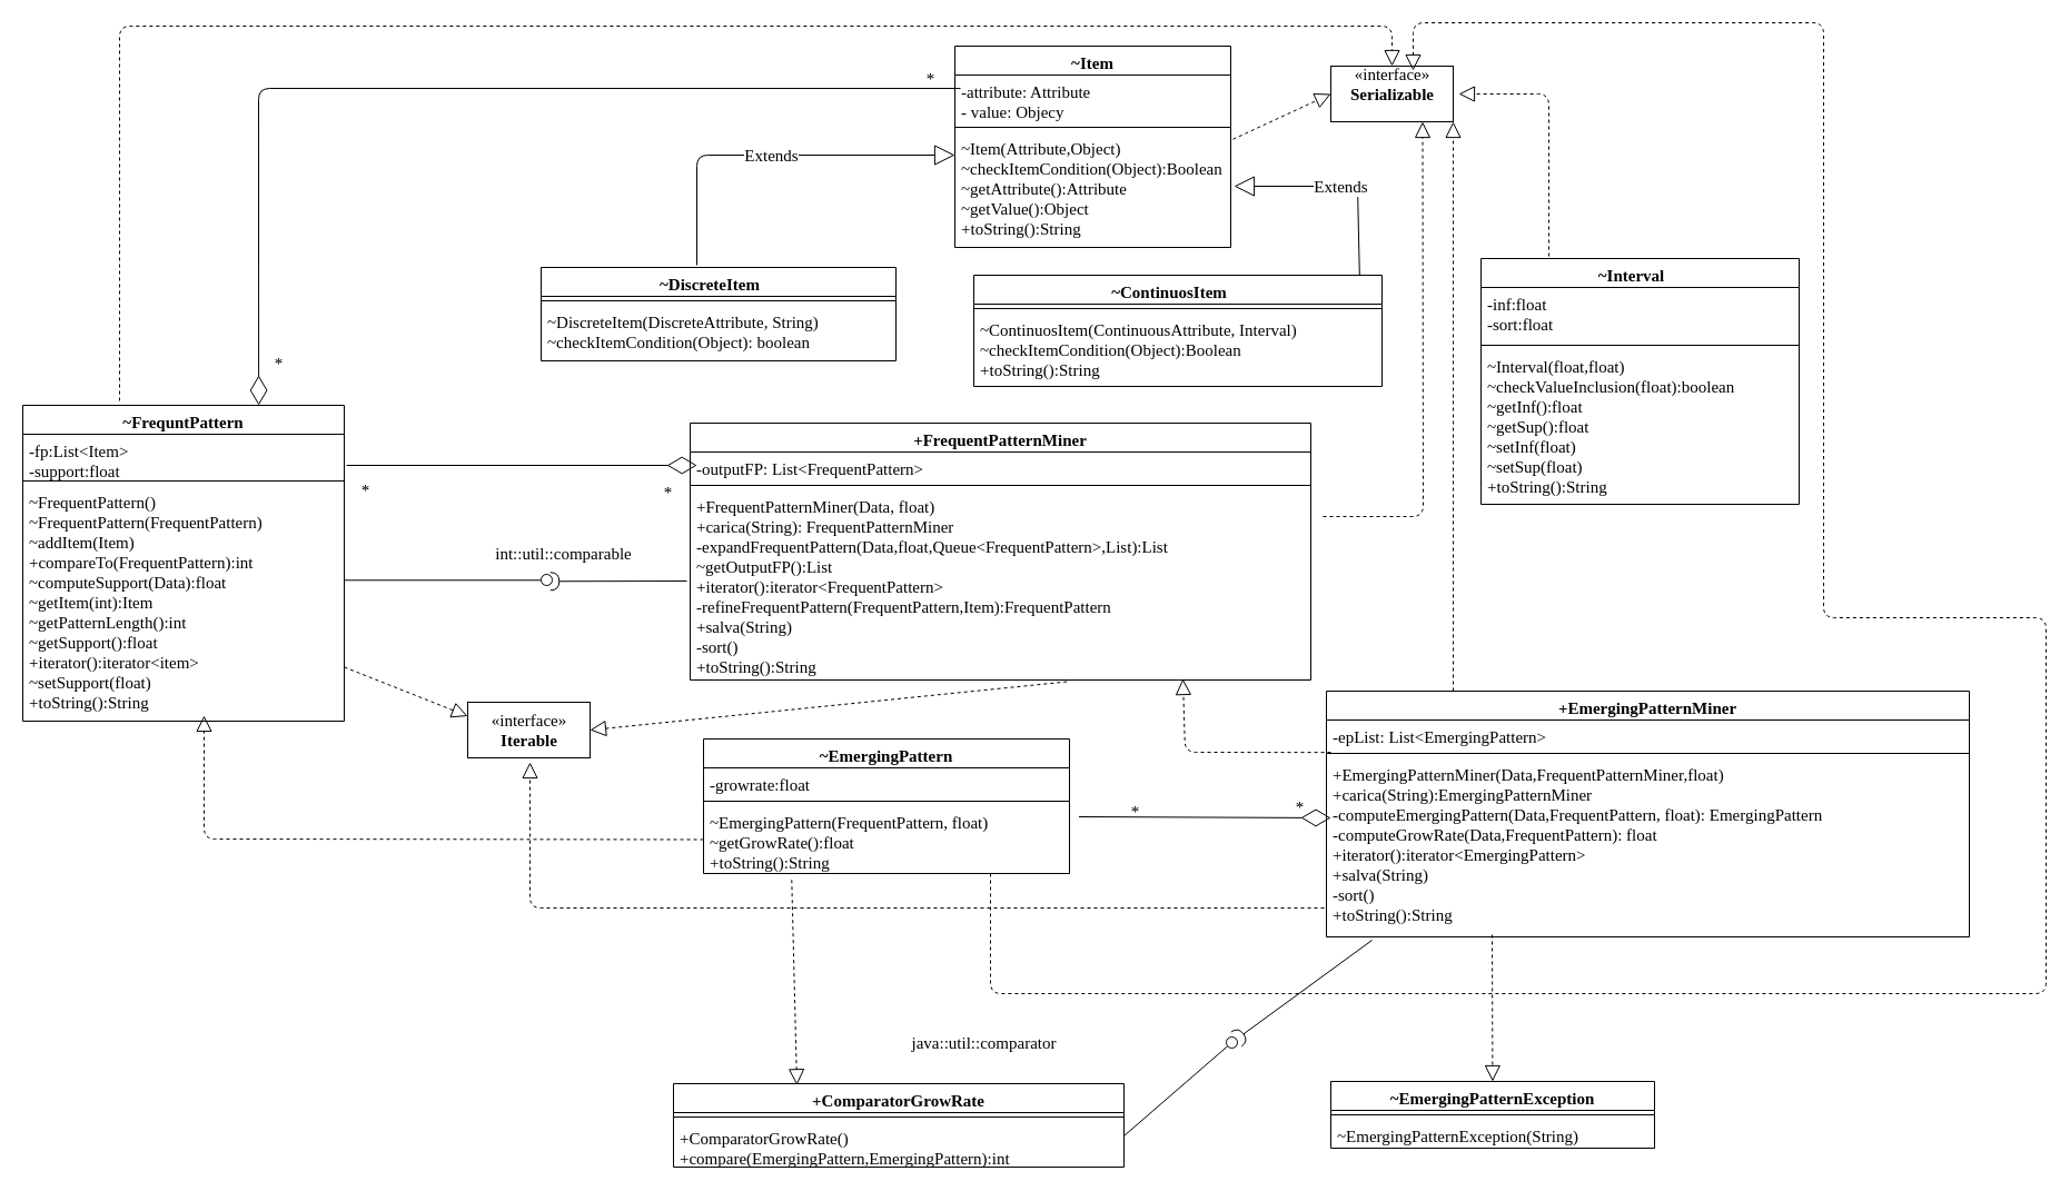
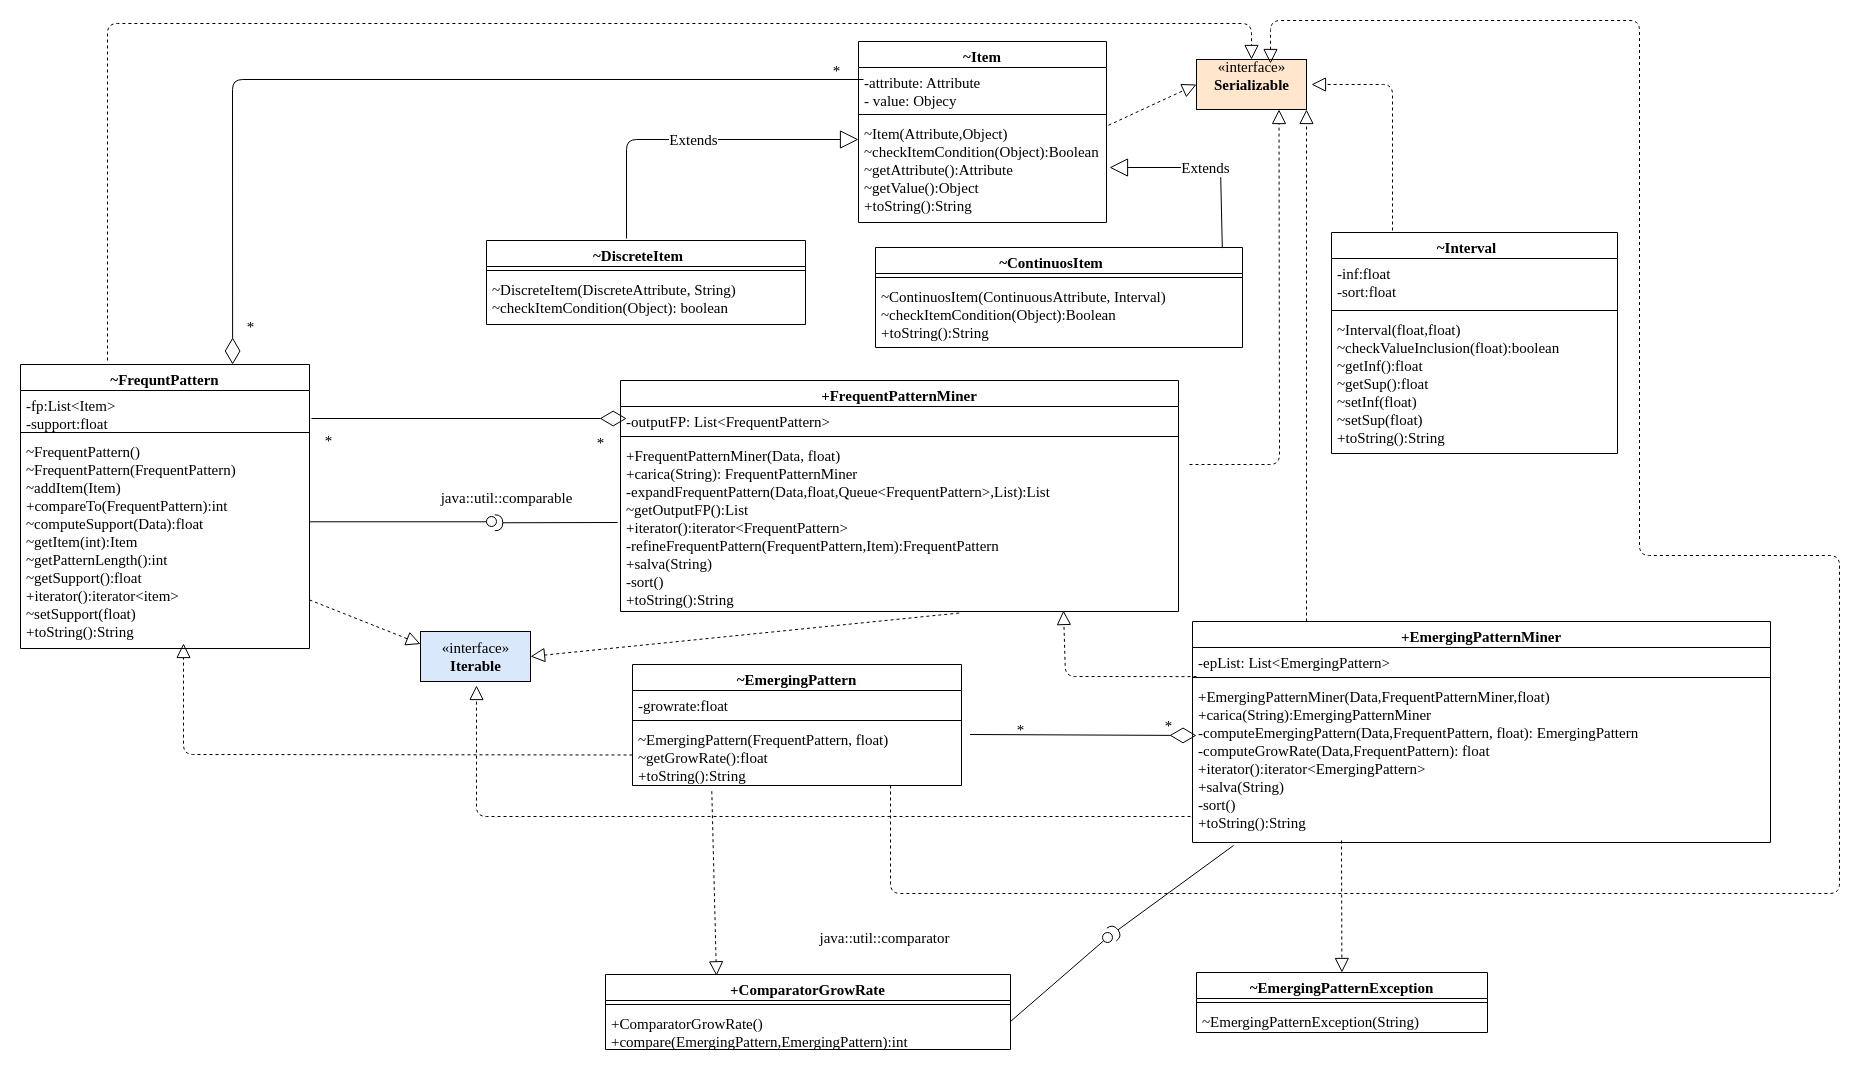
- <mxCell id="38" value="«interface»&lt;br style=&quot;font-size: 15px;&quot;&gt;&lt;div style=&quot;font-size: 15px;&quot;&gt;&lt;b style=&quot;font-size: 15px;&quot;&gt;Serializable&lt;/b&gt;&lt;/div&gt;&lt;div style=&quot;font-size: 15px;&quot;&gt;&lt;b style=&quot;font-size: 15px;&quot;&gt;&lt;br style=&quot;font-size: 15px;&quot;&gt;&lt;/b&gt;&lt;/div&gt;" style="html=1;fontFamily=Verdana;fontSize=15;" vertex="1" parent="1"><mxGeometry x="1196" y="59" width="110" height="50" as="geometry" /></mxCell>
+ <mxCell id="38" value="«interface»&lt;br style=&quot;font-size: 15px;&quot;&gt;&lt;div style=&quot;font-size: 15px;&quot;&gt;&lt;b style=&quot;font-size: 15px;&quot;&gt;Serializable&lt;/b&gt;&lt;/div&gt;&lt;div style=&quot;font-size: 15px;&quot;&gt;&lt;b style=&quot;font-size: 15px;&quot;&gt;&lt;br style=&quot;font-size: 15px;&quot;&gt;&lt;/b&gt;&lt;/div&gt;" style="html=1;fontFamily=Verdana;fontSize=15;fillColor=#ffe6cc;" vertex="1" parent="1"><mxGeometry x="1196" y="59" width="110" height="50" as="geometry" /></mxCell>
- <mxCell id="52" value="&lt;div style=&quot;font-size: 15px;&quot;&gt;int::util::comparable&lt;/div&gt;&lt;div style=&quot;font-size: 15px;&quot;&gt;&lt;br style=&quot;font-size: 15px;&quot;&gt;&lt;/div&gt;" style="text;html=1;align=center;verticalAlign=middle;resizable=0;points=[];autosize=1;strokeColor=none;fillColor=none;fontSize=15;fontFamily=Verdana;" vertex="1" parent="1"><mxGeometry x="416" y="486" width="180" height="40" as="geometry" /></mxCell>
+ <mxCell id="52" value="&lt;div style=&quot;font-size: 15px;&quot;&gt;java::util::comparable&lt;/div&gt;&lt;div style=&quot;font-size: 15px;&quot;&gt;&lt;br style=&quot;font-size: 15px;&quot;&gt;&lt;/div&gt;" style="text;html=1;align=center;verticalAlign=middle;resizable=0;points=[];autosize=1;strokeColor=none;fillColor=none;fontSize=15;fontFamily=Verdana;" vertex="1" parent="1"><mxGeometry x="416" y="486" width="180" height="40" as="geometry" /></mxCell>
- <mxCell id="53" value="&lt;font style=&quot;font-size: 15px;&quot;&gt;«interface»&lt;br style=&quot;font-size: 15px;&quot;&gt;&lt;b style=&quot;font-size: 15px;&quot;&gt;Iterable&lt;/b&gt;&lt;/font&gt;" style="html=1;fontFamily=Verdana;fontSize=15;strokeWidth=1;" vertex="1" parent="1"><mxGeometry x="420" y="631" width="110" height="50" as="geometry" /></mxCell>
+ <mxCell id="53" value="&lt;font style=&quot;font-size: 15px;&quot;&gt;«interface»&lt;br style=&quot;font-size: 15px;&quot;&gt;&lt;b style=&quot;font-size: 15px;&quot;&gt;Iterable&lt;/b&gt;&lt;/font&gt;" style="html=1;fontFamily=Verdana;fontSize=15;strokeWidth=1;fillColor=#dae8fc;" vertex="1" parent="1"><mxGeometry x="420" y="631" width="110" height="50" as="geometry" /></mxCell>
